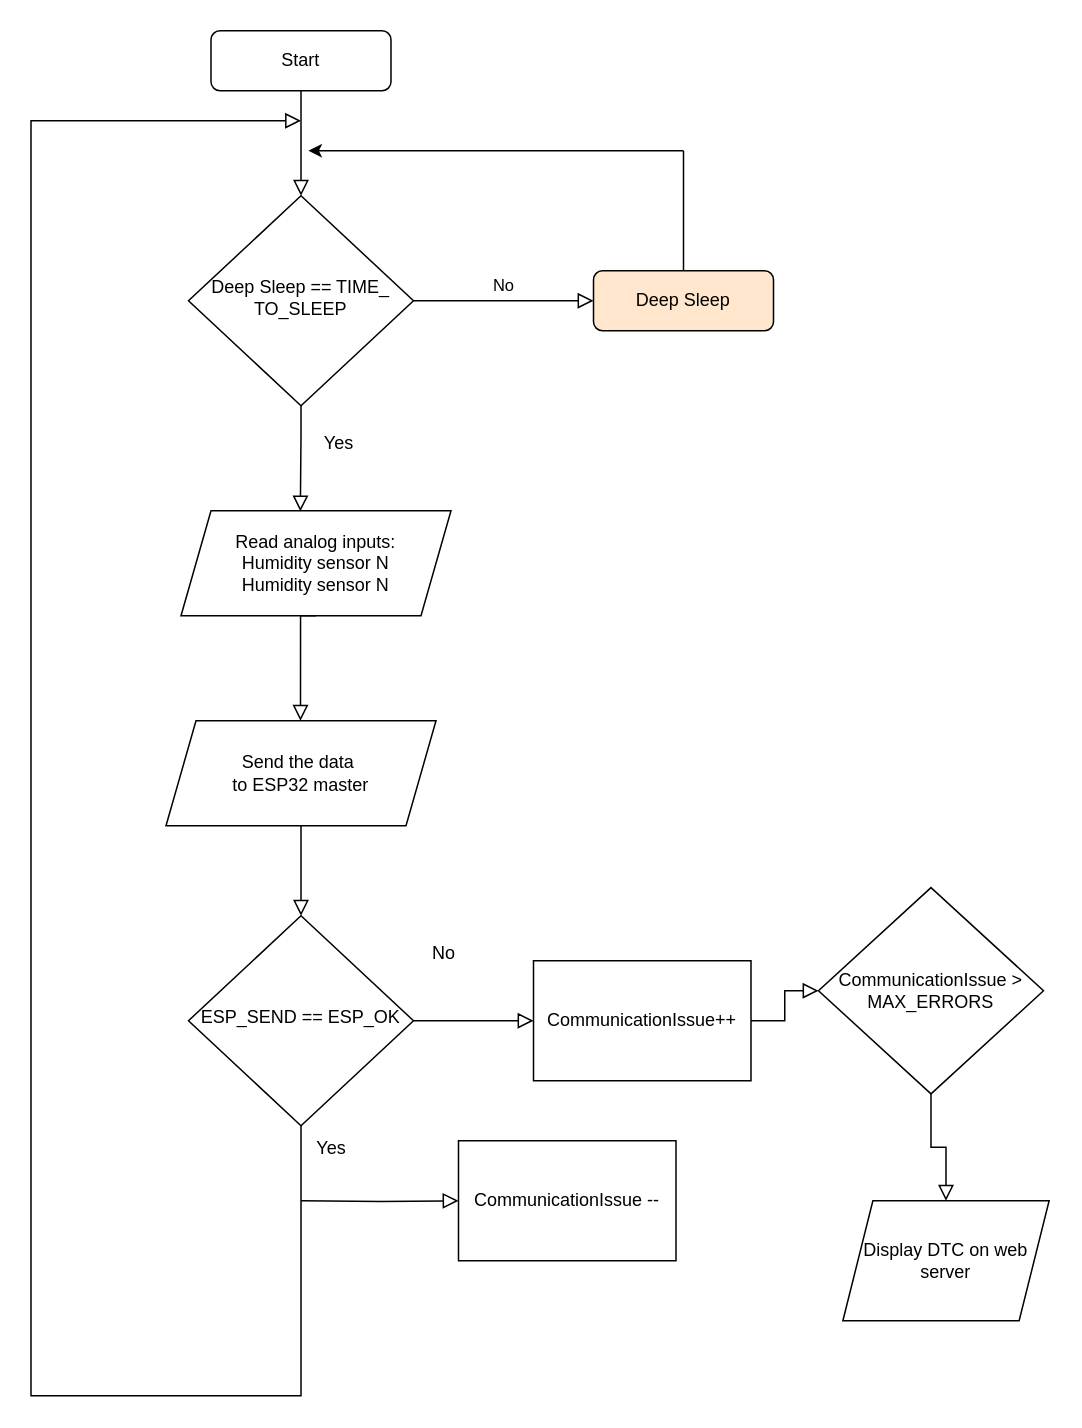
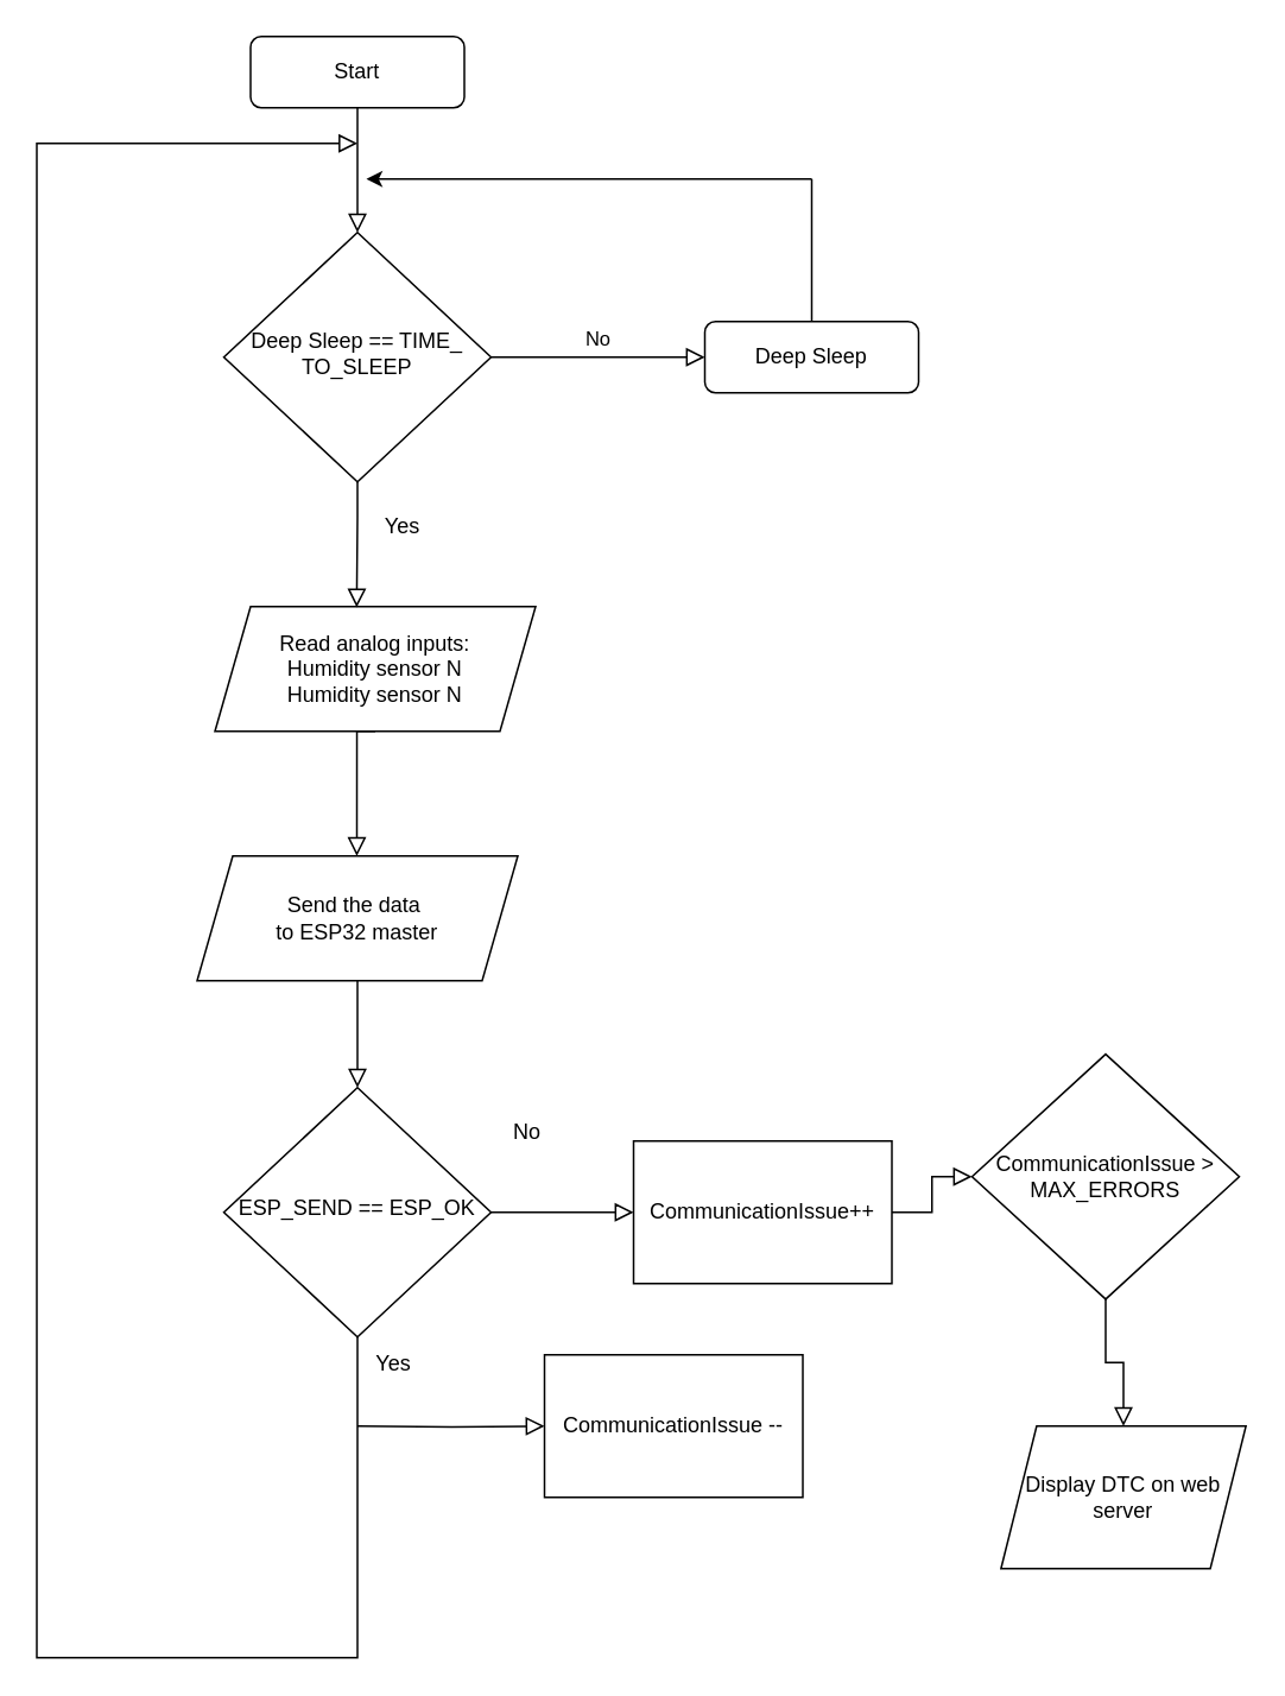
- <mxCell id="6" value="Deep Sleep" style="rounded=1;whiteSpace=wrap;html=1;fontSize=12;glass=0;strokeWidth=1;shadow=0;fillColor=#ffe6cc;" parent="1" vertex="1"><mxGeometry x="395" y="180" width="120" height="40" as="geometry" /></mxCell>
+ <mxCell id="6" value="Deep Sleep" style="rounded=1;whiteSpace=wrap;html=1;fontSize=12;glass=0;strokeWidth=1;shadow=0;" parent="1" vertex="1"><mxGeometry x="395" y="180" width="120" height="40" as="geometry" /></mxCell>
